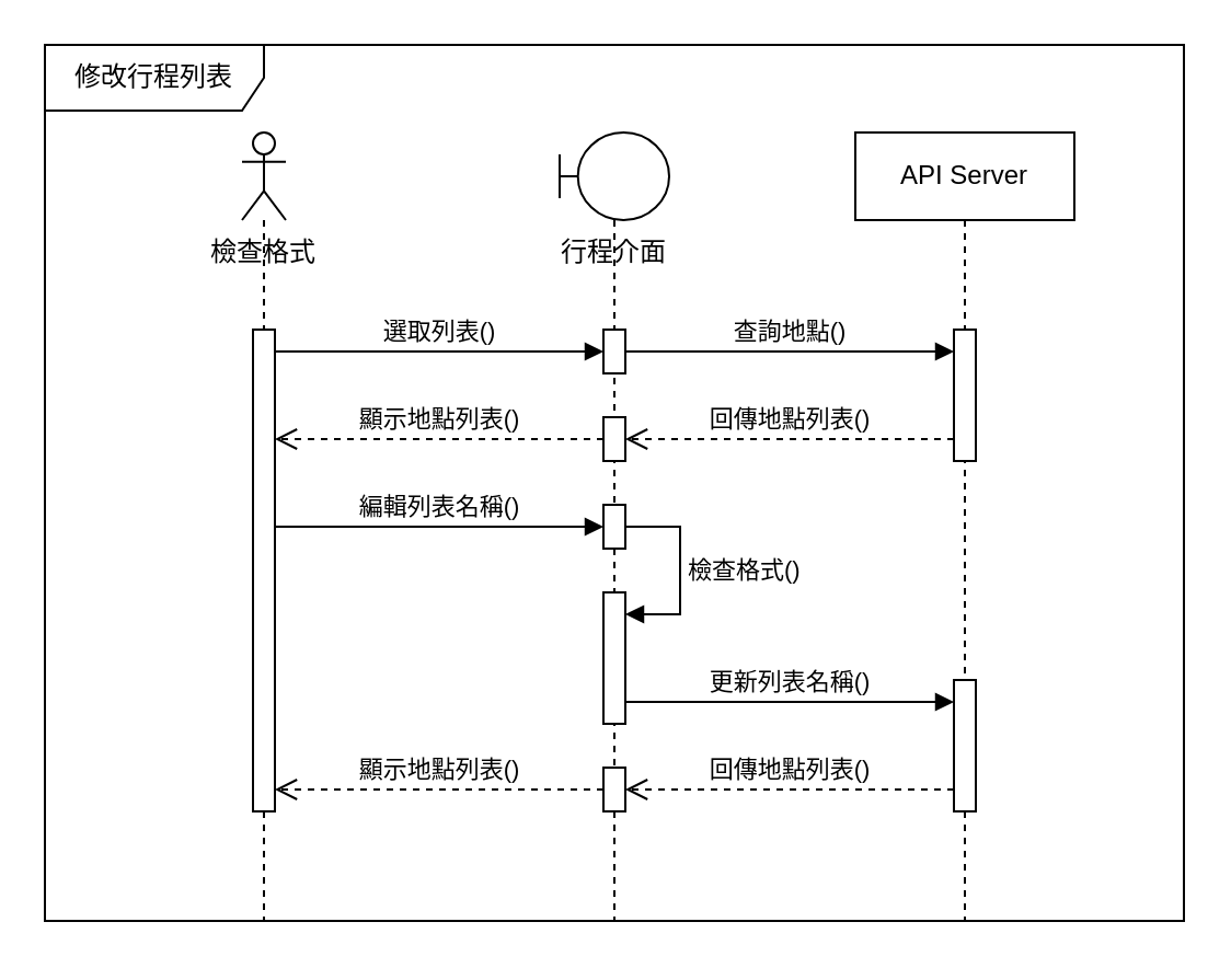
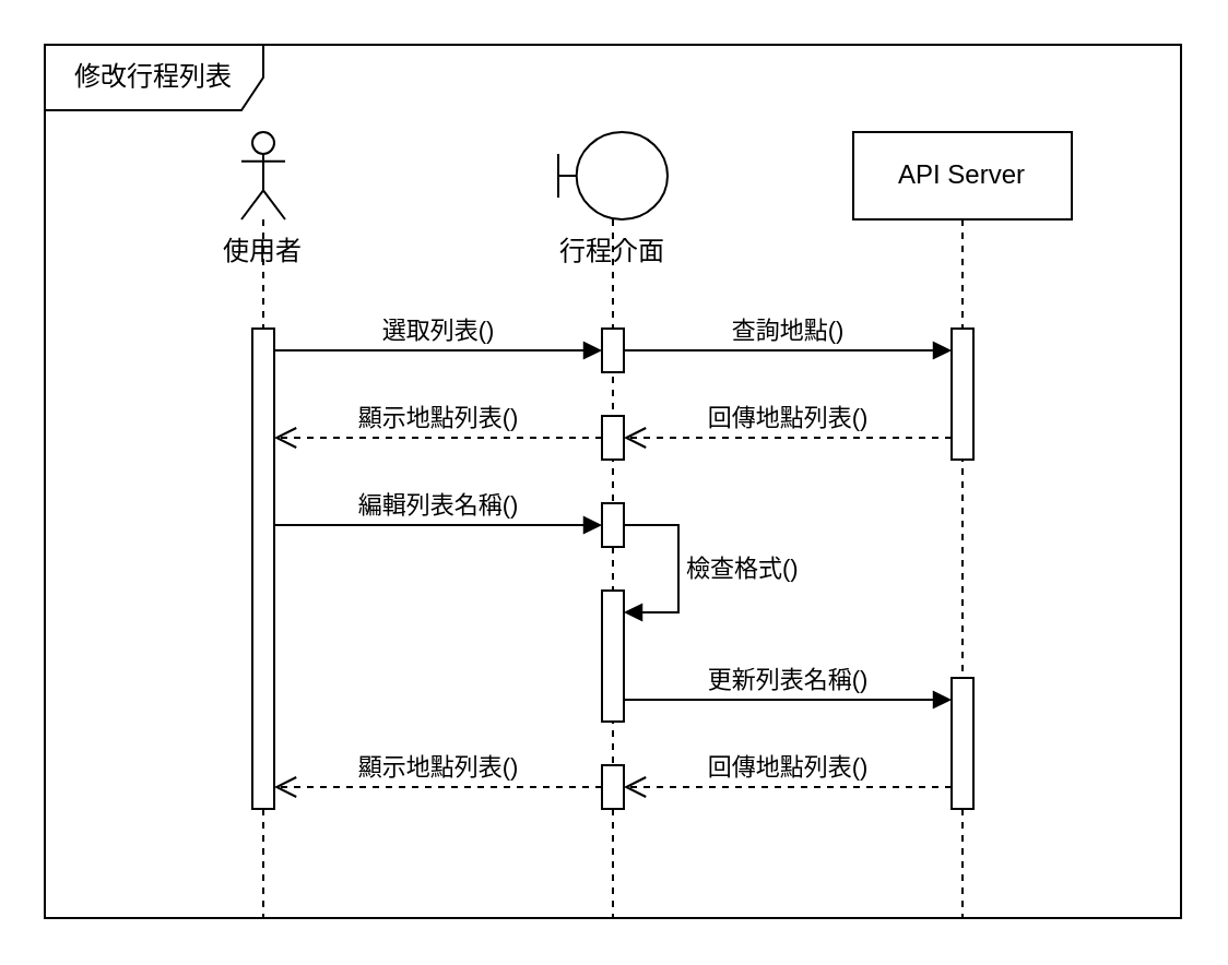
- <mxCell id="7" value="檢查格式" style="text;html=1;align=center;verticalAlign=middle;whiteSpace=wrap;rounded=0;" parent="1" vertex="1"><mxGeometry x="90" y="100" width="60" height="30" as="geometry" /></mxCell>
+ <mxCell id="7" value="使用者" style="text;html=1;align=center;verticalAlign=middle;whiteSpace=wrap;rounded=0;" parent="1" vertex="1"><mxGeometry x="90" y="100" width="60" height="30" as="geometry" /></mxCell>
